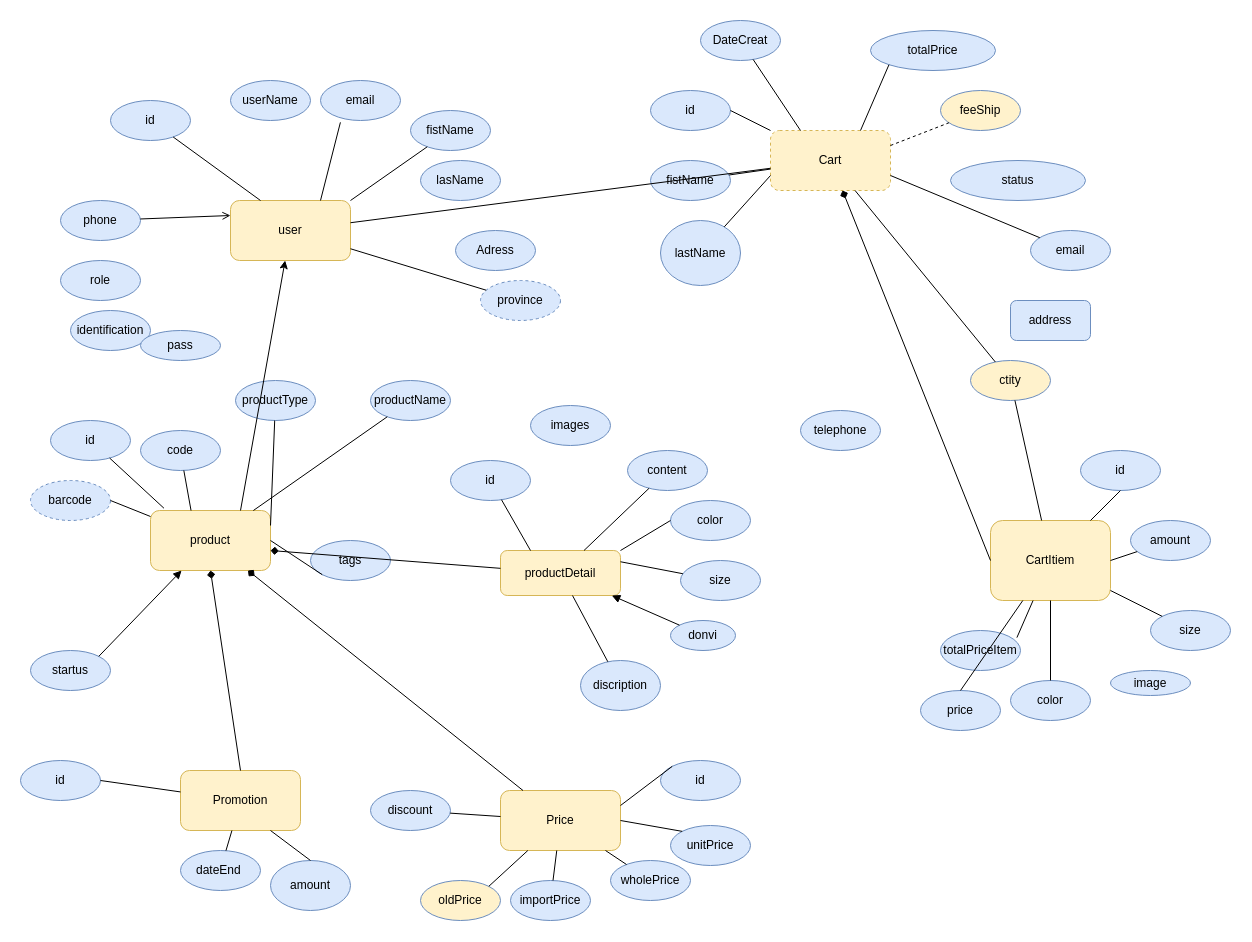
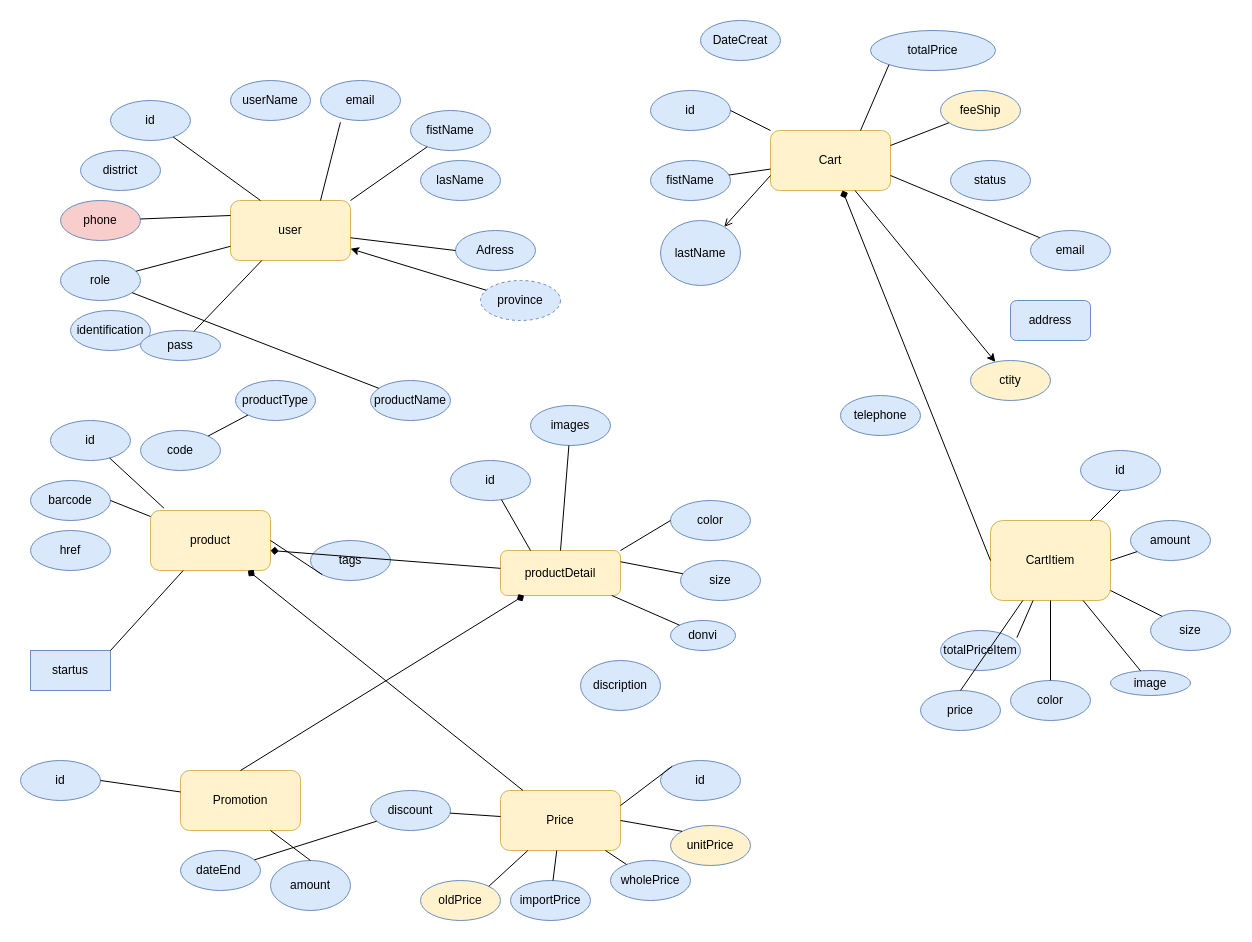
- <mxCell id="105" value="" style="endArrow=none;html=1;exitX=0.25;exitY=0;exitDx=0;exitDy=0;" edge="1" parent="1" source="43" target="44"><mxGeometry width="50" height="50" relative="1" as="geometry"><mxPoint x="780" y="140" as="sourcePoint" /><mxPoint x="740" y="120" as="targetPoint" /></mxGeometry></mxCell>
- <mxCell id="107" value="" style="endArrow=none;html=1;exitX=1;exitY=0.25;exitDx=0;exitDy=0;dashed=1;" edge="1" parent="1" source="43" target="47"><mxGeometry width="50" height="50" relative="1" as="geometry"><mxPoint x="870" y="140" as="sourcePoint" /><mxPoint x="891.716" y="74.142" as="targetPoint" /></mxGeometry></mxCell>
+ <mxCell id="107" value="" style="endArrow=none;html=1;exitX=1;exitY=0.25;exitDx=0;exitDy=0;" edge="1" parent="1" source="43" target="47"><mxGeometry width="50" height="50" relative="1" as="geometry"><mxPoint x="870" y="140" as="sourcePoint" /><mxPoint x="891.716" y="74.142" as="targetPoint" /></mxGeometry></mxCell>
- <mxCell id="43" value="Cart" style="rounded=1;whiteSpace=wrap;html=1;fillColor=#fff2cc;strokeColor=#d6b656;dashed=1;" vertex="1" parent="1"><mxGeometry x="770" y="130" width="120" height="60" as="geometry" /></mxCell>
+ <mxCell id="43" value="Cart" style="rounded=1;whiteSpace=wrap;html=1;fillColor=#fff2cc;strokeColor=#d6b656;" vertex="1" parent="1"><mxGeometry x="770" y="130" width="120" height="60" as="geometry" /></mxCell>
+ <mxCell id="38" value="district" style="ellipse;whiteSpace=wrap;html=1;fillColor=#dae8fc;strokeColor=#6c8ebf;" vertex="1" parent="1"><mxGeometry x="80" y="150" width="80" height="40" as="geometry" /></mxCell>
- <mxCell id="48" value="status" style="ellipse;whiteSpace=wrap;html=1;fillColor=#dae8fc;strokeColor=#6c8ebf;" vertex="1" parent="1"><mxGeometry x="950" y="160" width="135" height="40" as="geometry" /></mxCell>
+ <mxCell id="48" value="status" style="ellipse;whiteSpace=wrap;html=1;fillColor=#dae8fc;strokeColor=#6c8ebf;" vertex="1" parent="1"><mxGeometry x="950" y="160" width="80" height="40" as="geometry" /></mxCell>
- <mxCell id="113" value="" style="endArrow=none;html=1;" edge="1" parent="1" source="43" target="30"><mxGeometry width="50" height="50" relative="1" as="geometry"><mxPoint x="620" y="380" as="sourcePoint" /><mxPoint x="670" y="330" as="targetPoint" /></mxGeometry></mxCell>
- <mxCell id="65" value="" style="endArrow=open;html=1;entryX=0;entryY=0.25;entryDx=0;entryDy=0;" edge="1" parent="1" source="39" target="30"><mxGeometry width="50" height="50" relative="1" as="geometry"><mxPoint x="145.383" y="280.672" as="sourcePoint" /><mxPoint x="240" y="255.789" as="targetPoint" /></mxGeometry></mxCell>
+ <mxCell id="65" value="" style="endArrow=none;html=1;entryX=0;entryY=0.25;entryDx=0;entryDy=0;" edge="1" parent="1" source="39" target="30"><mxGeometry width="50" height="50" relative="1" as="geometry"><mxPoint x="145.383" y="280.672" as="sourcePoint" /><mxPoint x="240" y="255.789" as="targetPoint" /></mxGeometry></mxCell>
- <mxCell id="39" value="phone" style="ellipse;whiteSpace=wrap;html=1;fillColor=#dae8fc;strokeColor=#6c8ebf;" vertex="1" parent="1"><mxGeometry x="60" y="200" width="80" height="40" as="geometry" /></mxCell>
+ <mxCell id="39" value="phone" style="ellipse;whiteSpace=wrap;html=1;fillColor=#f8cecc;strokeColor=#6c8ebf;" vertex="1" parent="1"><mxGeometry x="60" y="200" width="80" height="40" as="geometry" /></mxCell>
- <mxCell id="102" value="" style="endArrow=none;html=1;exitX=0;exitY=0.75;exitDx=0;exitDy=0;" edge="1" parent="1" source="43" target="50"><mxGeometry width="50" height="50" relative="1" as="geometry"><mxPoint x="440" y="250" as="sourcePoint" /><mxPoint x="360" y="244.286" as="targetPoint" /></mxGeometry></mxCell>
+ <mxCell id="102" value="" style="endArrow=open;html=1;exitX=0;exitY=0.75;exitDx=0;exitDy=0;" edge="1" parent="1" source="43" target="50"><mxGeometry width="50" height="50" relative="1" as="geometry"><mxPoint x="440" y="250" as="sourcePoint" /><mxPoint x="360" y="244.286" as="targetPoint" /></mxGeometry></mxCell>
+ <mxCell id="69" value="" style="endArrow=none;html=1;exitX=0;exitY=0.5;exitDx=0;exitDy=0;" edge="1" parent="1" source="36" target="30"><mxGeometry width="50" height="50" relative="1" as="geometry"><mxPoint x="434.302" y="199.023" as="sourcePoint" /><mxPoint x="362.88" y="217.68" as="targetPoint" /></mxGeometry></mxCell>
- <mxCell id="70" value="" style="endArrow=none;html=1;" edge="1" parent="1" source="37" target="30"><mxGeometry width="50" height="50" relative="1" as="geometry"><mxPoint x="440" y="250" as="sourcePoint" /><mxPoint x="360" y="244.286" as="targetPoint" /></mxGeometry></mxCell>
+ <mxCell id="70" value="" style="endArrow=classic;html=1;" edge="1" parent="1" source="37" target="30"><mxGeometry width="50" height="50" relative="1" as="geometry"><mxPoint x="440" y="250" as="sourcePoint" /><mxPoint x="360" y="244.286" as="targetPoint" /></mxGeometry></mxCell>
+ <mxCell id="64" value="" style="endArrow=none;html=1;" edge="1" parent="1" source="40" target="30"><mxGeometry width="50" height="50" relative="1" as="geometry"><mxPoint x="213.528" y="350.884" as="sourcePoint" /><mxPoint x="281.304" y="280" as="targetPoint" /></mxGeometry></mxCell>
+ <mxCell id="63" value="" style="endArrow=none;html=1;" edge="1" parent="1" source="42" target="30"><mxGeometry width="50" height="50" relative="1" as="geometry"><mxPoint x="550" y="360" as="sourcePoint" /><mxPoint x="600" y="310" as="targetPoint" /></mxGeometry></mxCell>
- <mxCell id="101" value="" style="endArrow=none;html=1;" edge="1" parent="1" source="43" target="53"><mxGeometry width="50" height="50" relative="1" as="geometry"><mxPoint x="1095" y="530" as="sourcePoint" /><mxPoint x="1130" y="500" as="targetPoint" /></mxGeometry></mxCell>
+ <mxCell id="101" value="" style="endArrow=classic;html=1;" edge="1" parent="1" source="43" target="53"><mxGeometry width="50" height="50" relative="1" as="geometry"><mxPoint x="1095" y="530" as="sourcePoint" /><mxPoint x="1130" y="500" as="targetPoint" /></mxGeometry></mxCell>
- <mxCell id="114" value="" style="endArrow=classic;html=1;exitX=0.75;exitY=0;exitDx=0;exitDy=0;" edge="1" parent="1" source="2" target="30"><mxGeometry width="50" height="50" relative="1" as="geometry"><mxPoint x="620" y="380" as="sourcePoint" /><mxPoint x="670" y="330" as="targetPoint" /></mxGeometry></mxCell>
- <mxCell id="54" value="telephone" style="ellipse;whiteSpace=wrap;html=1;fillColor=#dae8fc;strokeColor=#6c8ebf;" vertex="1" parent="1"><mxGeometry x="800" y="410" width="80" height="40" as="geometry" /></mxCell>
+ <mxCell id="54" value="telephone" style="ellipse;whiteSpace=wrap;html=1;fillColor=#dae8fc;strokeColor=#6c8ebf;" vertex="1" parent="1"><mxGeometry x="840" y="395" width="80" height="40" as="geometry" /></mxCell>
- <mxCell id="97" value="" style="endArrow=none;html=1;" edge="1" parent="1" source="55" target="53"><mxGeometry width="50" height="50" relative="1" as="geometry"><mxPoint x="1060" y="590" as="sourcePoint" /><mxPoint x="1060" y="690" as="targetPoint" /></mxGeometry></mxCell>
+ <mxCell id="97" value="" style="endArrow=none;html=1;" edge="1" parent="1" source="55" target="59"><mxGeometry width="50" height="50" relative="1" as="geometry"><mxPoint x="1060" y="590" as="sourcePoint" /><mxPoint x="1060" y="690" as="targetPoint" /></mxGeometry></mxCell>
- <mxCell id="75" value="" style="endArrow=none;html=1;" edge="1" parent="1" source="7" target="2"><mxGeometry width="50" height="50" relative="1" as="geometry"><mxPoint x="192.349" y="459.965" as="sourcePoint" /><mxPoint x="200.56" y="520.06" as="targetPoint" /></mxGeometry></mxCell>
+ <mxCell id="75" value="" style="endArrow=none;html=1;" edge="1" parent="1" source="7" target="40"><mxGeometry width="50" height="50" relative="1" as="geometry"><mxPoint x="192.349" y="459.965" as="sourcePoint" /><mxPoint x="200.56" y="520.06" as="targetPoint" /></mxGeometry></mxCell>
- <mxCell id="14" value="content" style="ellipse;whiteSpace=wrap;html=1;fillColor=#dae8fc;strokeColor=#6c8ebf;" vertex="1" parent="1"><mxGeometry x="627" y="450" width="80" height="40" as="geometry" /></mxCell>
- <mxCell id="76" value="" style="endArrow=none;html=1;entryX=1;entryY=0.25;entryDx=0;entryDy=0;" edge="1" parent="1" source="8" target="2"><mxGeometry width="50" height="50" relative="1" as="geometry"><mxPoint x="275.715" y="478.681" as="sourcePoint" /><mxPoint x="243.333" y="520" as="targetPoint" /></mxGeometry></mxCell>
- <mxCell id="74" value="" style="endArrow=none;html=1;entryX=0.338;entryY=0.001;entryDx=0;entryDy=0;entryPerimeter=0;" edge="1" parent="1" source="5" target="2"><mxGeometry width="50" height="50" relative="1" as="geometry"><mxPoint x="119.111" y="467.57" as="sourcePoint" /><mxPoint x="173.44" y="517.72" as="targetPoint" /></mxGeometry></mxCell>
+ <mxCell id="74" value="" style="endArrow=none;html=1;" edge="1" parent="1" source="5" target="8"><mxGeometry width="50" height="50" relative="1" as="geometry"><mxPoint x="119.111" y="467.57" as="sourcePoint" /><mxPoint x="173.44" y="517.72" as="targetPoint" /></mxGeometry></mxCell>
+ <mxCell id="79" value="" style="endArrow=none;html=1;entryX=0.5;entryY=0;entryDx=0;entryDy=0;" edge="1" parent="1" source="13" target="11"><mxGeometry width="50" height="50" relative="1" as="geometry"><mxPoint x="511.075" y="509.218" as="sourcePoint" /><mxPoint x="540" y="560" as="targetPoint" /></mxGeometry></mxCell>
- <mxCell id="4" value="barcode" style="ellipse;whiteSpace=wrap;html=1;fillColor=#dae8fc;strokeColor=#6c8ebf;dashed=1;" vertex="1" parent="1"><mxGeometry x="30" y="480" width="80" height="40" as="geometry" /></mxCell>
+ <mxCell id="4" value="barcode" style="ellipse;whiteSpace=wrap;html=1;fillColor=#dae8fc;strokeColor=#6c8ebf;" vertex="1" parent="1"><mxGeometry x="30" y="480" width="80" height="40" as="geometry" /></mxCell>
- <mxCell id="80" value="" style="endArrow=none;html=1;" edge="1" parent="1" source="14" target="11"><mxGeometry width="50" height="50" relative="1" as="geometry"><mxPoint x="578.12" y="479.978" as="sourcePoint" /><mxPoint x="570" y="560" as="targetPoint" /></mxGeometry></mxCell>
+ <mxCell id="6" value="href" style="ellipse;whiteSpace=wrap;html=1;fillColor=#dae8fc;strokeColor=#6c8ebf;" vertex="1" parent="1"><mxGeometry x="30" y="530" width="80" height="40" as="geometry" /></mxCell>
- <mxCell id="83" value="" style="endArrow=block;html=1;" edge="1" parent="1" source="17" target="11"><mxGeometry width="50" height="50" relative="1" as="geometry"><mxPoint x="691.505" y="584.565" as="sourcePoint" /><mxPoint x="630" y="575" as="targetPoint" /></mxGeometry></mxCell>
+ <mxCell id="83" value="" style="endArrow=none;html=1;" edge="1" parent="1" source="17" target="11"><mxGeometry width="50" height="50" relative="1" as="geometry"><mxPoint x="691.505" y="584.565" as="sourcePoint" /><mxPoint x="630" y="575" as="targetPoint" /></mxGeometry></mxCell>
- <mxCell id="71" value="" style="endArrow=block;html=1;exitX=1;exitY=0;exitDx=0;exitDy=0;" edge="1" parent="1" source="10" target="2"><mxGeometry width="50" height="50" relative="1" as="geometry"><mxPoint x="203.528" y="340.884" as="sourcePoint" /><mxPoint x="271.304" y="270" as="targetPoint" /></mxGeometry></mxCell>
+ <mxCell id="71" value="" style="endArrow=none;html=1;exitX=1;exitY=0;exitDx=0;exitDy=0;" edge="1" parent="1" source="10" target="2"><mxGeometry width="50" height="50" relative="1" as="geometry"><mxPoint x="203.528" y="340.884" as="sourcePoint" /><mxPoint x="271.304" y="270" as="targetPoint" /></mxGeometry></mxCell>
- <mxCell id="84" value="" style="endArrow=none;html=1;" edge="1" parent="1" source="18" target="11"><mxGeometry width="50" height="50" relative="1" as="geometry"><mxPoint x="688.605" y="637.607" as="sourcePoint" /><mxPoint x="630" y="614" as="targetPoint" /></mxGeometry></mxCell>
- <mxCell id="10" value="startus" style="ellipse;whiteSpace=wrap;html=1;fillColor=#dae8fc;strokeColor=#6c8ebf;" vertex="1" parent="1"><mxGeometry x="30" y="650" width="80" height="40" as="geometry" /></mxCell>
+ <mxCell id="10" value="startus" style="whiteSpace=wrap;html=1;fillColor=#dae8fc;strokeColor=#6c8ebf;rounded=0;" vertex="1" parent="1"><mxGeometry x="30" y="650" width="80" height="40" as="geometry" /></mxCell>
- <mxCell id="109" value="" style="endArrow=diamond;html=1;entryX=0.5;entryY=1;entryDx=0;entryDy=0;exitX=0.5;exitY=0;exitDx=0;exitDy=0;endFill=1;" edge="1" parent="1" source="19" target="2"><mxGeometry width="50" height="50" relative="1" as="geometry"><mxPoint x="220" y="810" as="sourcePoint" /><mxPoint x="270" y="760" as="targetPoint" /></mxGeometry></mxCell>
+ <mxCell id="109" value="" style="endArrow=diamond;html=1;exitX=0.5;exitY=0;exitDx=0;exitDy=0;endFill=1;" edge="1" parent="1" source="19" target="11"><mxGeometry width="50" height="50" relative="1" as="geometry"><mxPoint x="220" y="810" as="sourcePoint" /><mxPoint x="270" y="760" as="targetPoint" /></mxGeometry></mxCell>
- <mxCell id="86" value="" style="endArrow=none;html=1;" edge="1" parent="1" source="21" target="19"><mxGeometry width="50" height="50" relative="1" as="geometry"><mxPoint x="154.657" y="850.014" as="sourcePoint" /><mxPoint x="190" y="840" as="targetPoint" /></mxGeometry></mxCell>
+ <mxCell id="86" value="" style="endArrow=none;html=1;" edge="1" parent="1" source="21" target="29"><mxGeometry width="50" height="50" relative="1" as="geometry"><mxPoint x="154.657" y="850.014" as="sourcePoint" /><mxPoint x="190" y="840" as="targetPoint" /></mxGeometry></mxCell>
- <mxCell id="25" value="unitPrice" style="ellipse;whiteSpace=wrap;html=1;fillColor=#dae8fc;strokeColor=#6c8ebf;" vertex="1" parent="1"><mxGeometry x="670" y="825" width="80" height="40" as="geometry" /></mxCell>
+ <mxCell id="25" value="unitPrice" style="ellipse;whiteSpace=wrap;html=1;fillColor=#fff2cc;strokeColor=#6c8ebf;" vertex="1" parent="1"><mxGeometry x="670" y="825" width="80" height="40" as="geometry" /></mxCell>
